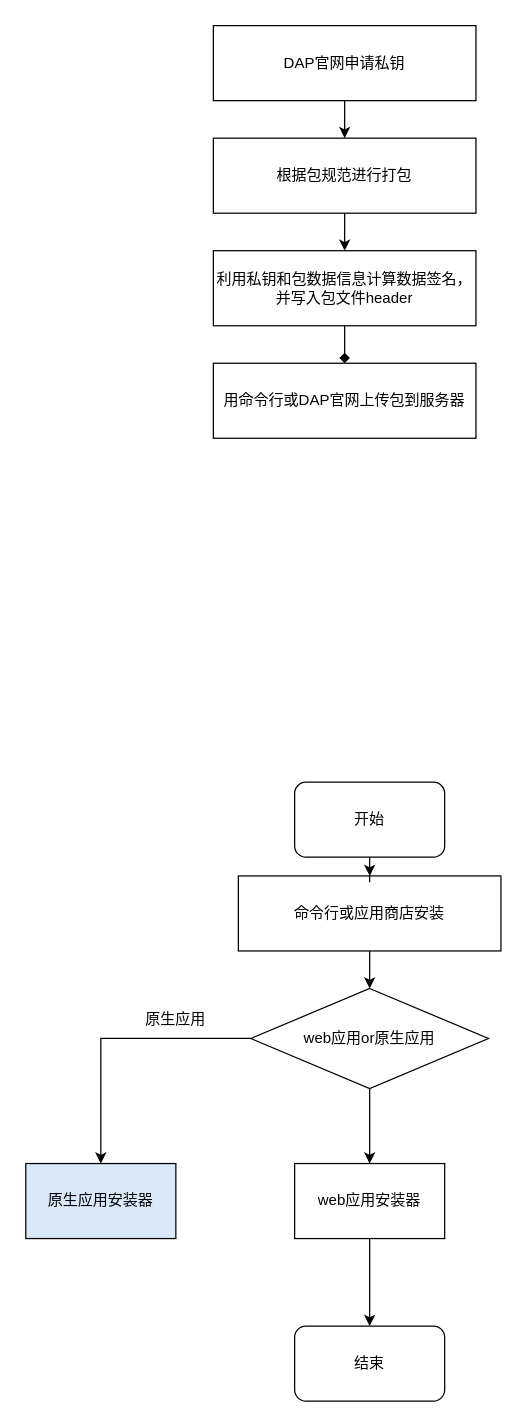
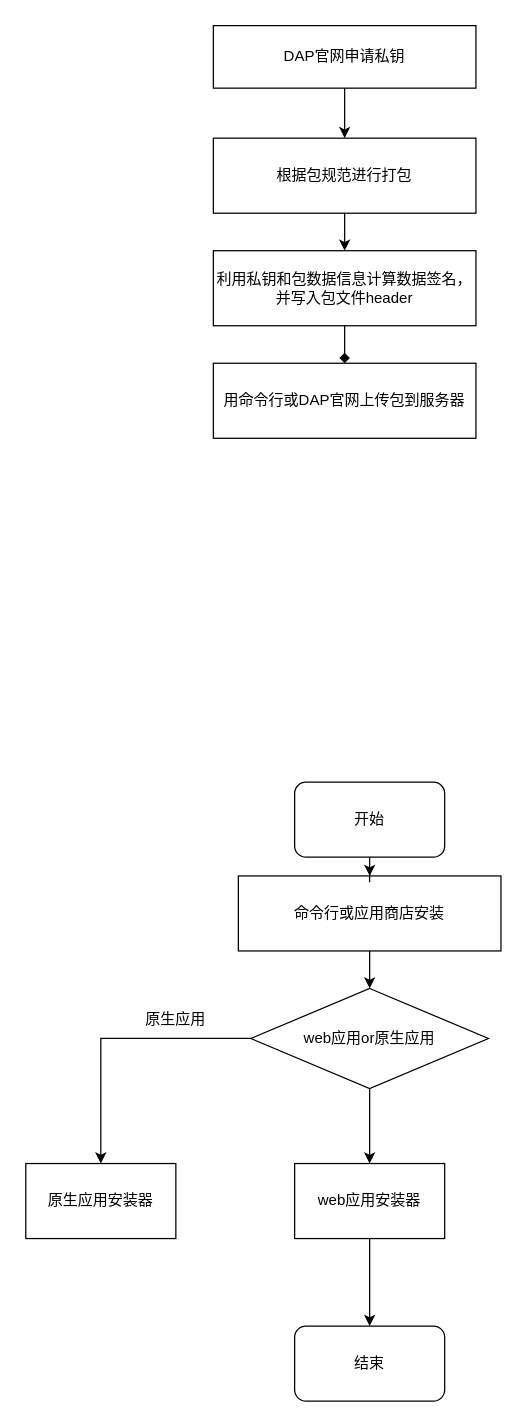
- <mxCell id="3" value="DAP官网申请私钥" style="rounded=0;whiteSpace=wrap;html=1;" vertex="1" parent="1"><mxGeometry x="170" y="20" width="210" height="60" as="geometry" /></mxCell>
+ <mxCell id="3" value="DAP官网申请私钥" style="rounded=0;whiteSpace=wrap;html=1;" vertex="1" parent="1"><mxGeometry x="170" y="20" width="210" height="50" as="geometry" /></mxCell>
- <mxCell id="15" value="原生应用安装器" style="rounded=0;whiteSpace=wrap;html=1;fillColor=#dae8fc;" vertex="1" parent="1"><mxGeometry x="20" y="930" width="120" height="60" as="geometry" /></mxCell>
+ <mxCell id="15" value="原生应用安装器" style="rounded=0;whiteSpace=wrap;html=1;" vertex="1" parent="1"><mxGeometry x="20" y="930" width="120" height="60" as="geometry" /></mxCell>
